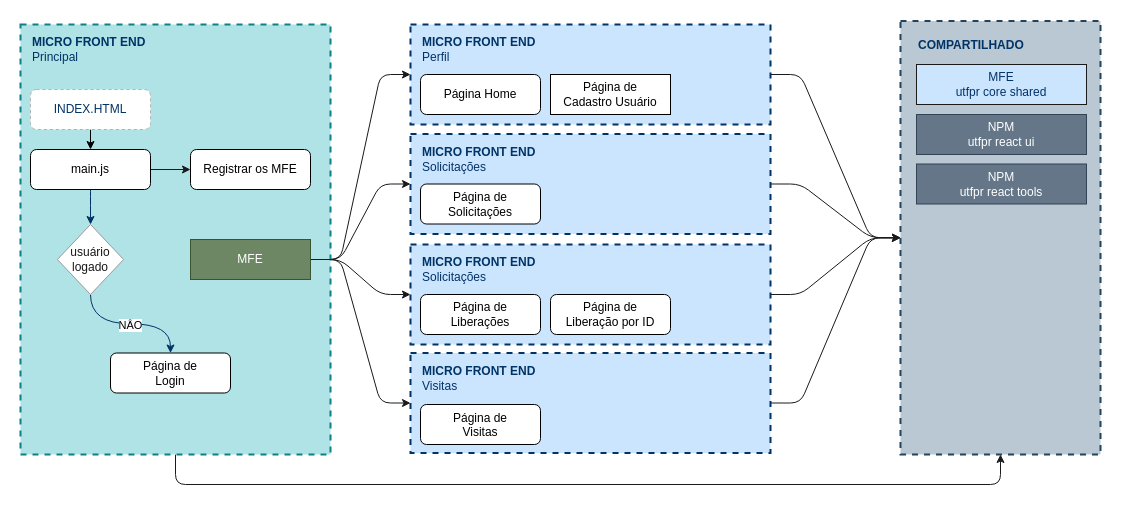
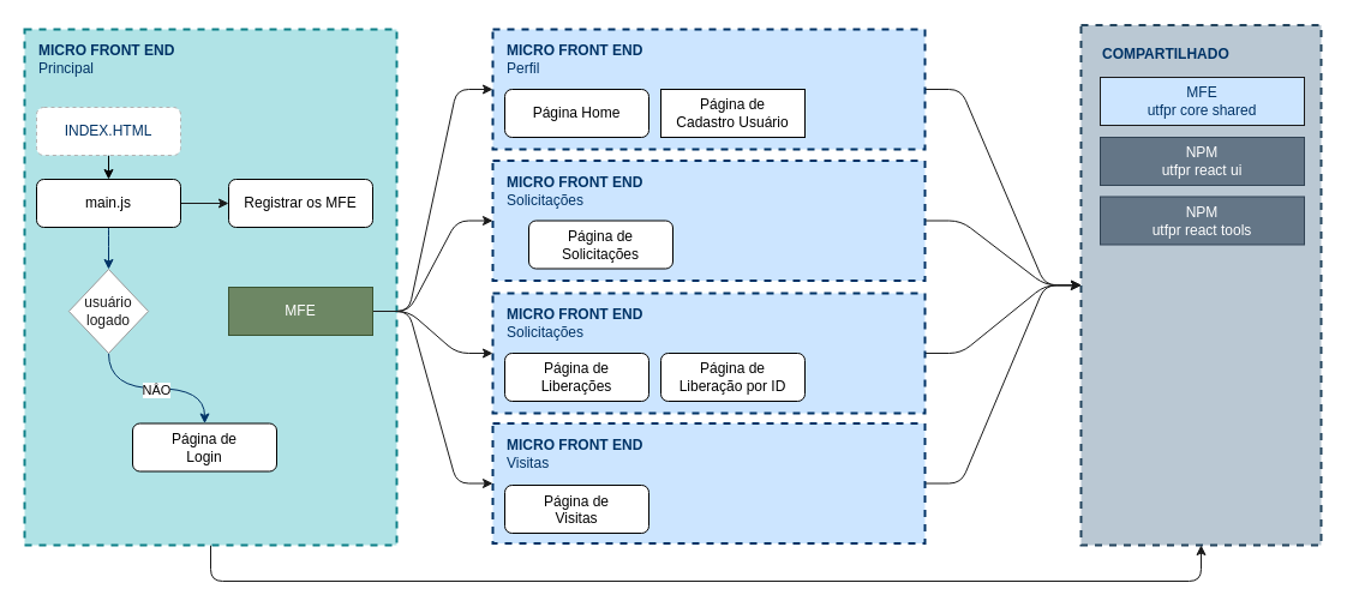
- <mxCell id="23" value="Página&amp;nbsp;de &lt;br&gt;Solicitações" style="rounded=1;whiteSpace=wrap;html=1;" vertex="1" parent="1"><mxGeometry x="420" y="183.5" width="120" height="40" as="geometry" /></mxCell>
+ <mxCell id="23" value="Página&amp;nbsp;de &lt;br&gt;Solicitações" style="rounded=1;whiteSpace=wrap;html=1;" vertex="1" parent="1"><mxGeometry x="440" y="183.5" width="120" height="40" as="geometry" /></mxCell>
